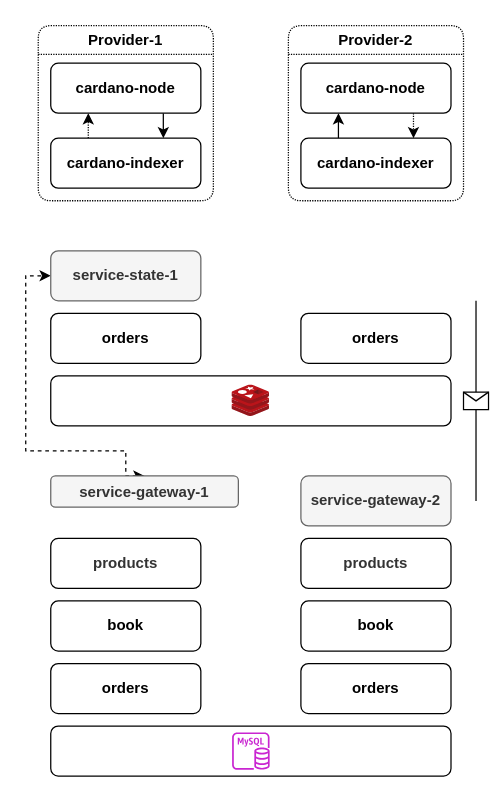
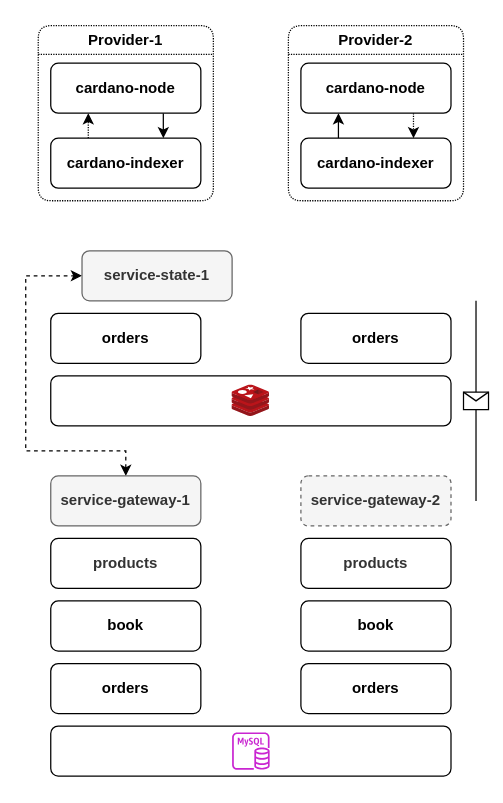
- <mxCell id="6" value="&lt;b&gt;service-state-1&lt;/b&gt;" style="rounded=1;whiteSpace=wrap;html=1;fillColor=#f5f5f5;fontColor=#333333;strokeColor=#666666;" parent="1" vertex="1"><mxGeometry x="40" y="200" width="120" height="40" as="geometry" /></mxCell>
+ <mxCell id="6" value="&lt;b&gt;service-state-1&lt;/b&gt;" style="rounded=1;whiteSpace=wrap;html=1;fillColor=#f5f5f5;fontColor=#333333;strokeColor=#666666;" parent="1" vertex="1"><mxGeometry x="65" y="200" width="120" height="40" as="geometry" /></mxCell>
- <mxCell id="3" value="&lt;b&gt;service-gateway-1&lt;/b&gt;" style="rounded=1;whiteSpace=wrap;html=1;fillColor=#f5f5f5;fontColor=#333333;strokeColor=#666666;" parent="1" vertex="1"><mxGeometry x="40" y="380" width="150" height="25" as="geometry" /></mxCell>
+ <mxCell id="3" value="&lt;b&gt;service-gateway-1&lt;/b&gt;" style="rounded=1;whiteSpace=wrap;html=1;fillColor=#f5f5f5;fontColor=#333333;strokeColor=#666666;" parent="1" vertex="1"><mxGeometry x="40" y="380" width="120" height="40" as="geometry" /></mxCell>
- <mxCell id="23" value="&lt;b&gt;service-gateway-2&lt;/b&gt;" style="rounded=1;whiteSpace=wrap;html=1;fillColor=#f5f5f5;fontColor=#333333;strokeColor=#666666;" parent="1" vertex="1"><mxGeometry x="240" y="380" width="120" height="40" as="geometry" /></mxCell>
+ <mxCell id="23" value="&lt;b&gt;service-gateway-2&lt;/b&gt;" style="rounded=1;whiteSpace=wrap;html=1;fillColor=#f5f5f5;fontColor=#333333;strokeColor=#666666;dashed=1;" parent="1" vertex="1"><mxGeometry x="240" y="380" width="120" height="40" as="geometry" /></mxCell>
